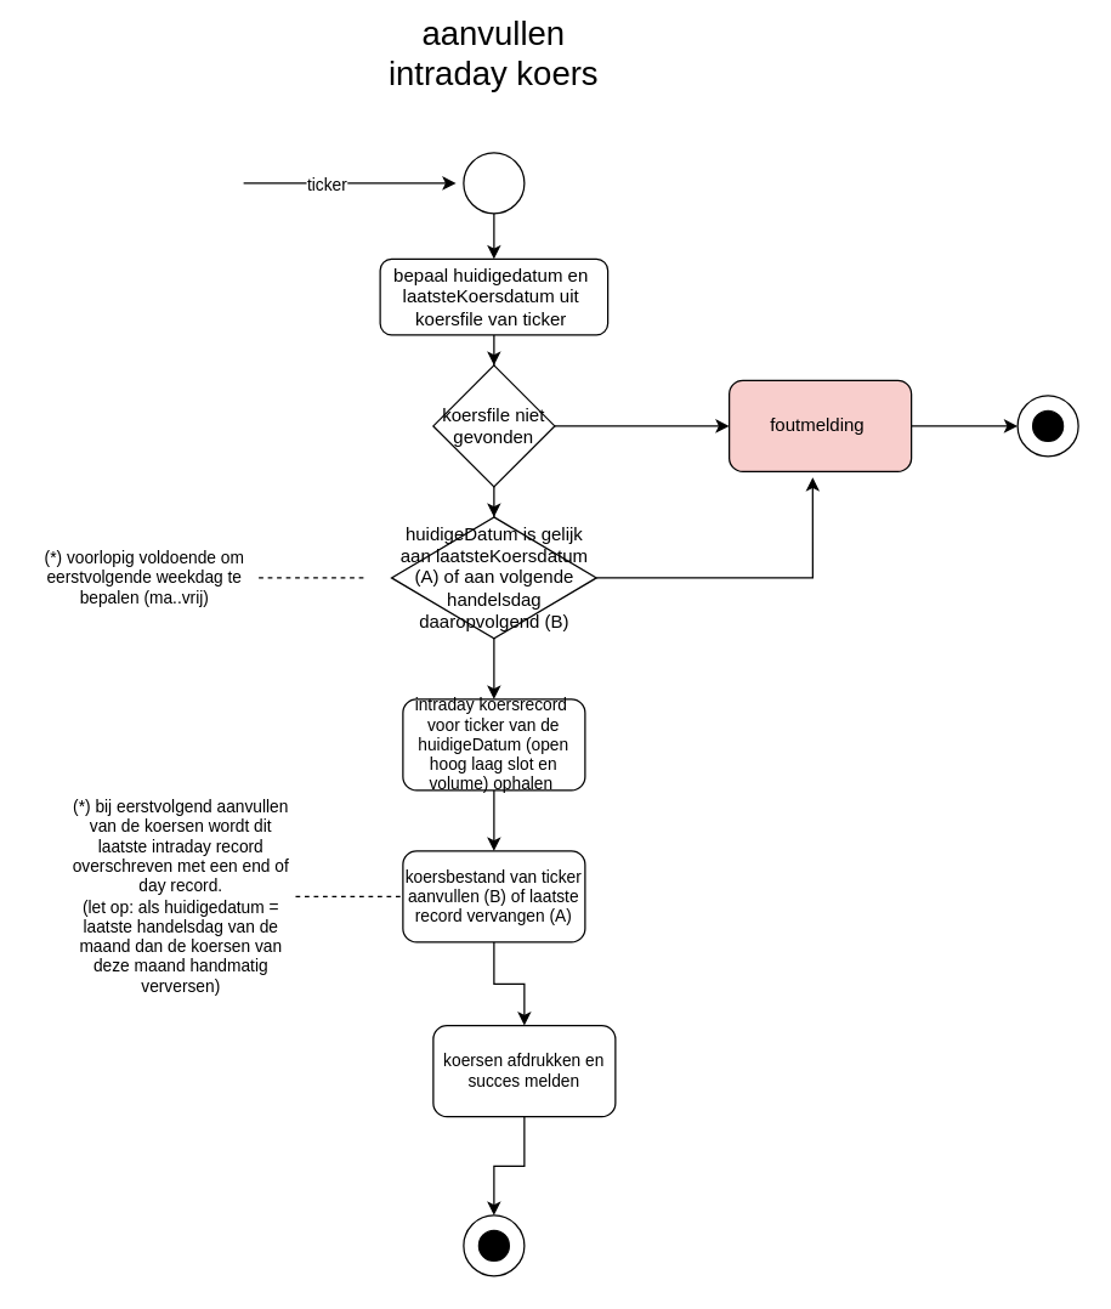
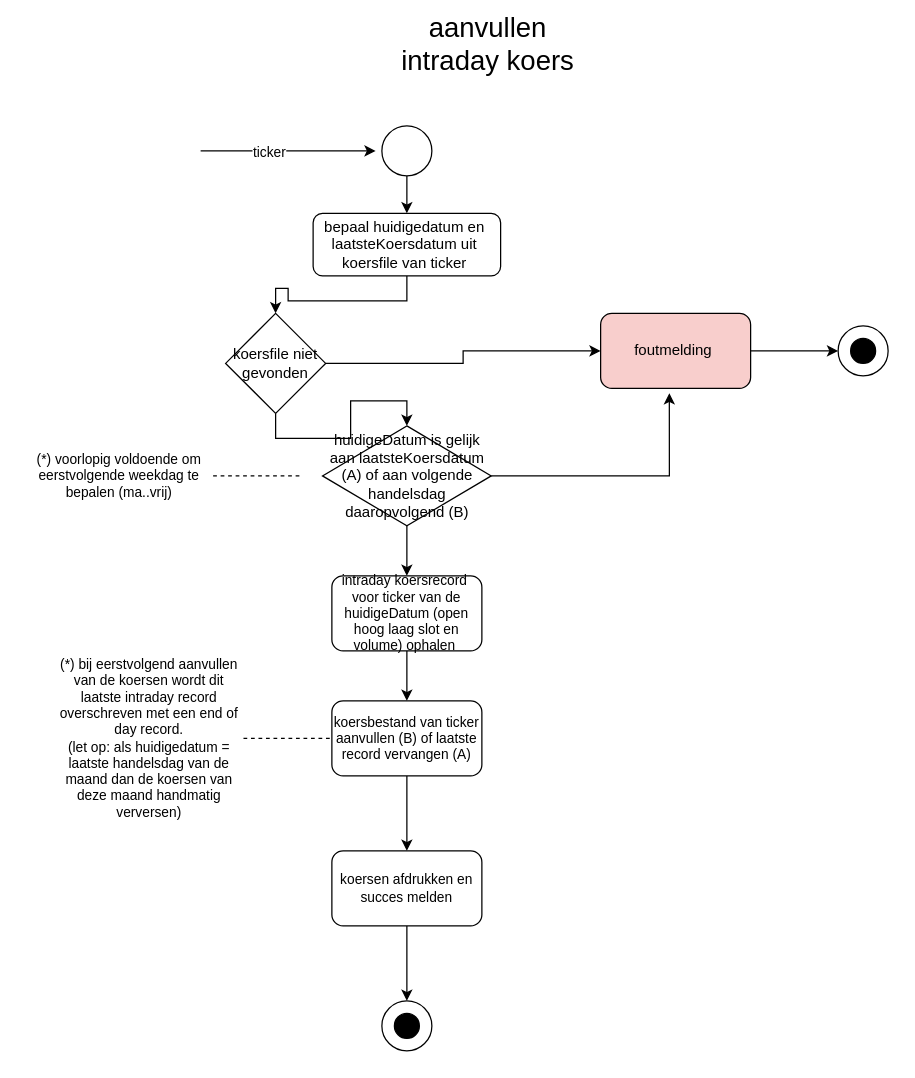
- <mxCell id="2" value="aanvullen intraday koers" style="text;html=1;strokeColor=none;fillColor=none;align=center;verticalAlign=middle;whiteSpace=wrap;rounded=0;fontSize=22;" vertex="1" parent="1"><mxGeometry x="250" y="20" width="150" height="30" as="geometry" /></mxCell>
+ <mxCell id="2" value="aanvullen intraday koers" style="text;html=1;strokeColor=none;fillColor=none;align=center;verticalAlign=middle;whiteSpace=wrap;rounded=0;fontSize=22;" vertex="1" parent="1"><mxGeometry x="315" y="20" width="150" height="30" as="geometry" /></mxCell>
- <mxCell id="9" value="koersfile niet gevonden" style="rhombus;whiteSpace=wrap;html=1;" vertex="1" parent="1"><mxGeometry x="285" y="240" width="80" height="80" as="geometry" /></mxCell>
+ <mxCell id="9" value="koersfile niet gevonden" style="rhombus;whiteSpace=wrap;html=1;" vertex="1" parent="1"><mxGeometry x="180" y="250" width="80" height="80" as="geometry" /></mxCell>
- <mxCell id="28" value="koersen afdrukken en succes melden" style="rounded=1;whiteSpace=wrap;html=1;fillColor=none;fontSize=11;fontColor=#000000;" vertex="1" parent="1"><mxGeometry x="285" y="675" width="120" height="60" as="geometry" /></mxCell>
+ <mxCell id="28" value="koersen afdrukken en succes melden" style="rounded=1;whiteSpace=wrap;html=1;fillColor=none;fontSize=11;fontColor=#000000;" vertex="1" parent="1"><mxGeometry x="265" y="680" width="120" height="60" as="geometry" /></mxCell>
